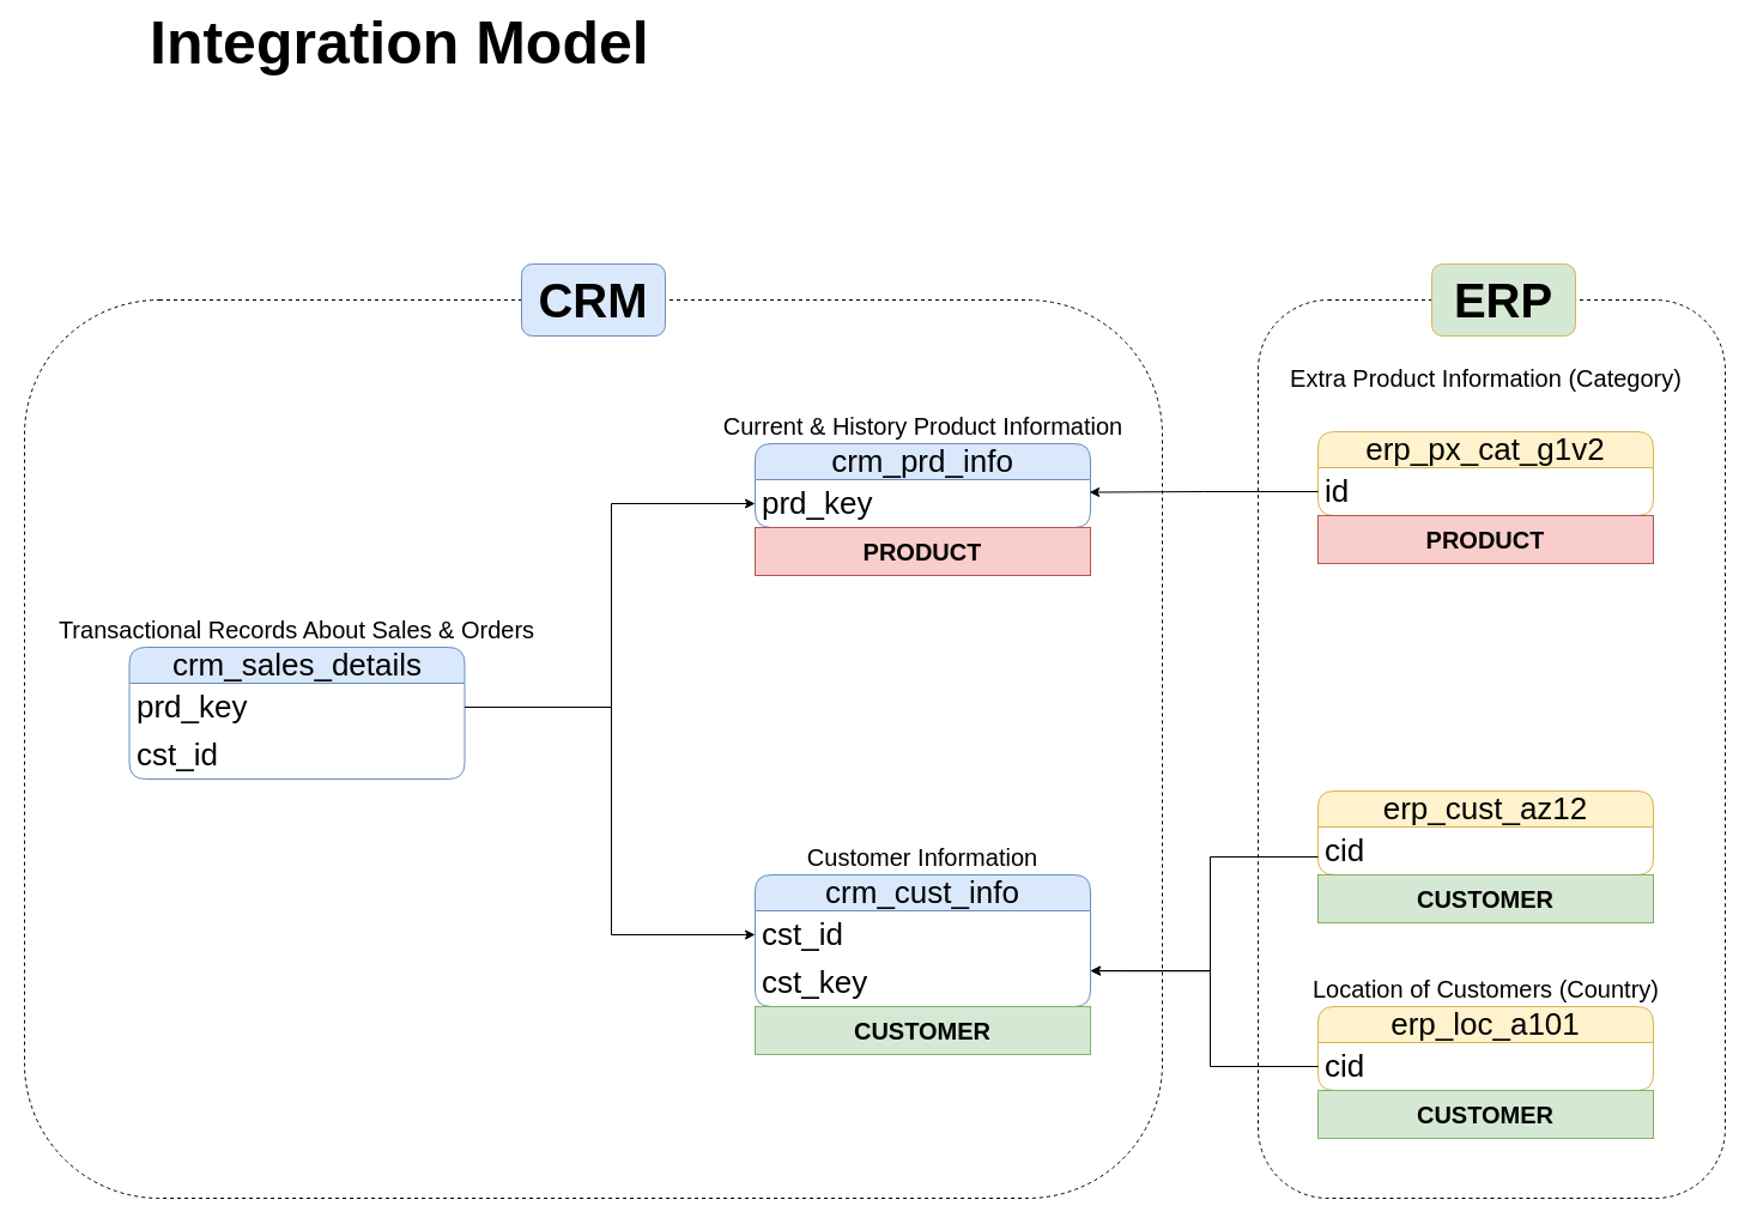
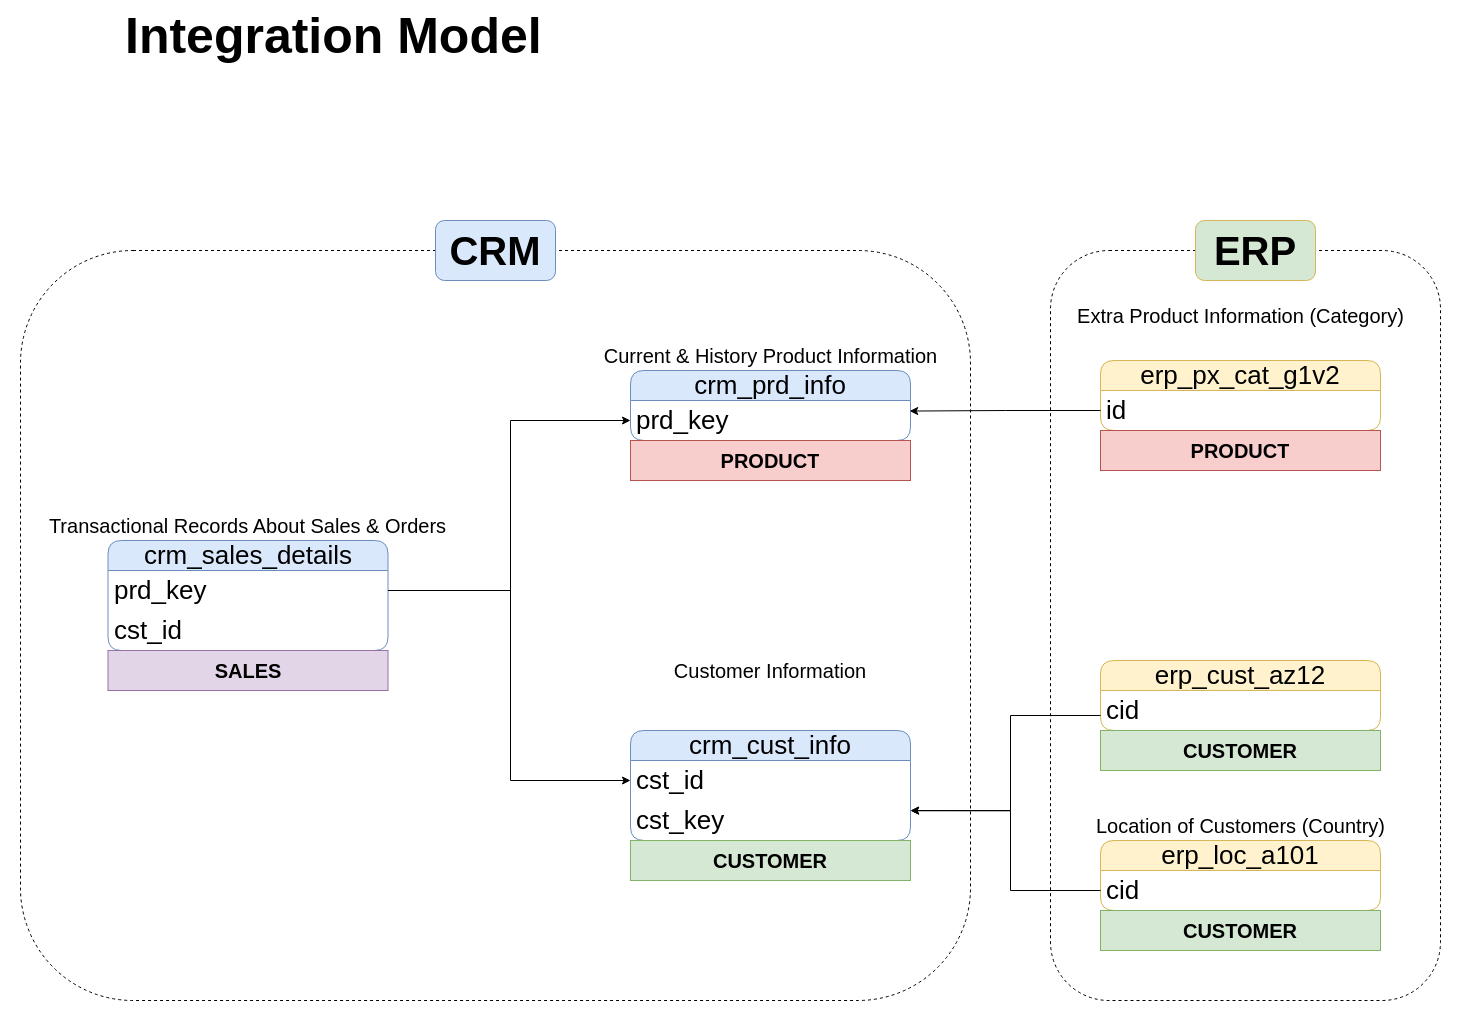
+ <mxCell id="36" value="&lt;font style=&quot;font-size: 20px;&quot;&gt;&lt;b&gt;SALES&lt;/b&gt;&lt;/font&gt;" style="text;html=1;strokeColor=#9673a6;fillColor=#e1d5e7;align=center;verticalAlign=middle;whiteSpace=wrap;overflow=hidden;" parent="1" vertex="1"><mxGeometry x="107.5" y="650" width="280" height="40" as="geometry" /></mxCell>
- <mxCell id="6" value="&lt;font style=&quot;font-size: 20px;&quot;&gt;Customer Information&lt;/font&gt;" style="text;html=1;align=center;verticalAlign=middle;whiteSpace=wrap;rounded=0;" parent="1" vertex="1"><mxGeometry x="645" y="700" width="250" height="30" as="geometry" /></mxCell>
+ <mxCell id="6" value="&lt;font style=&quot;font-size: 20px;&quot;&gt;Customer Information&lt;/font&gt;" style="text;html=1;align=center;verticalAlign=middle;whiteSpace=wrap;rounded=0;" parent="1" vertex="1"><mxGeometry x="645" y="655" width="250" height="30" as="geometry" /></mxCell>
